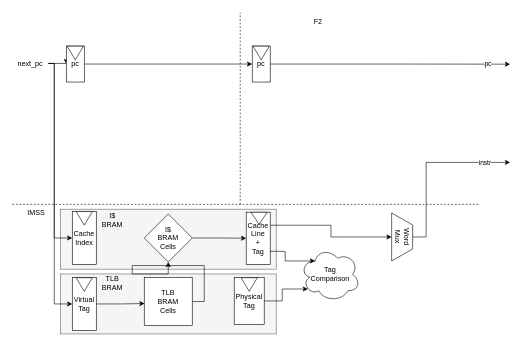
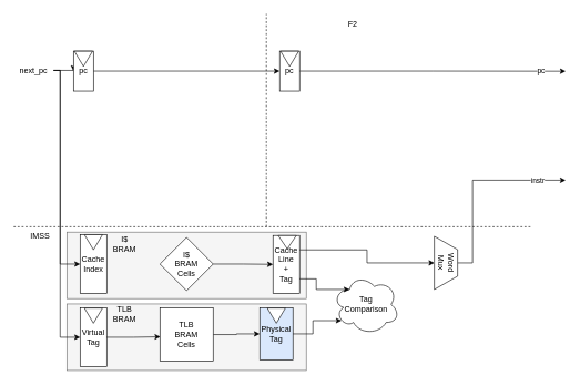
- <mxCell id="24" style="edgeStyle=orthogonalEdgeStyle;rounded=0;orthogonalLoop=1;jettySize=auto;html=1;exitX=1;exitY=0.5;exitDx=0;exitDy=0;" edge="1" parent="1" source="25" target="16"><mxGeometry relative="1" as="geometry" /></mxCell>
+ <mxCell id="24" style="edgeStyle=orthogonalEdgeStyle;rounded=0;orthogonalLoop=1;jettySize=auto;html=1;exitX=1;exitY=0.5;exitDx=0;exitDy=0;" edge="1" parent="1" source="25" target="27"><mxGeometry relative="1" as="geometry" /></mxCell>
- <mxCell id="27" value="Physical&lt;div&gt;Tag&lt;/div&gt;" style="rounded=0;whiteSpace=wrap;html=1;" vertex="1" parent="1"><mxGeometry x="390" y="462" width="50" height="78" as="geometry" /></mxCell>
+ <mxCell id="27" value="Physical&lt;div&gt;Tag&lt;/div&gt;" style="rounded=0;whiteSpace=wrap;html=1;fillColor=#dae8fc;" vertex="1" parent="1"><mxGeometry x="390" y="462" width="50" height="78" as="geometry" /></mxCell>
